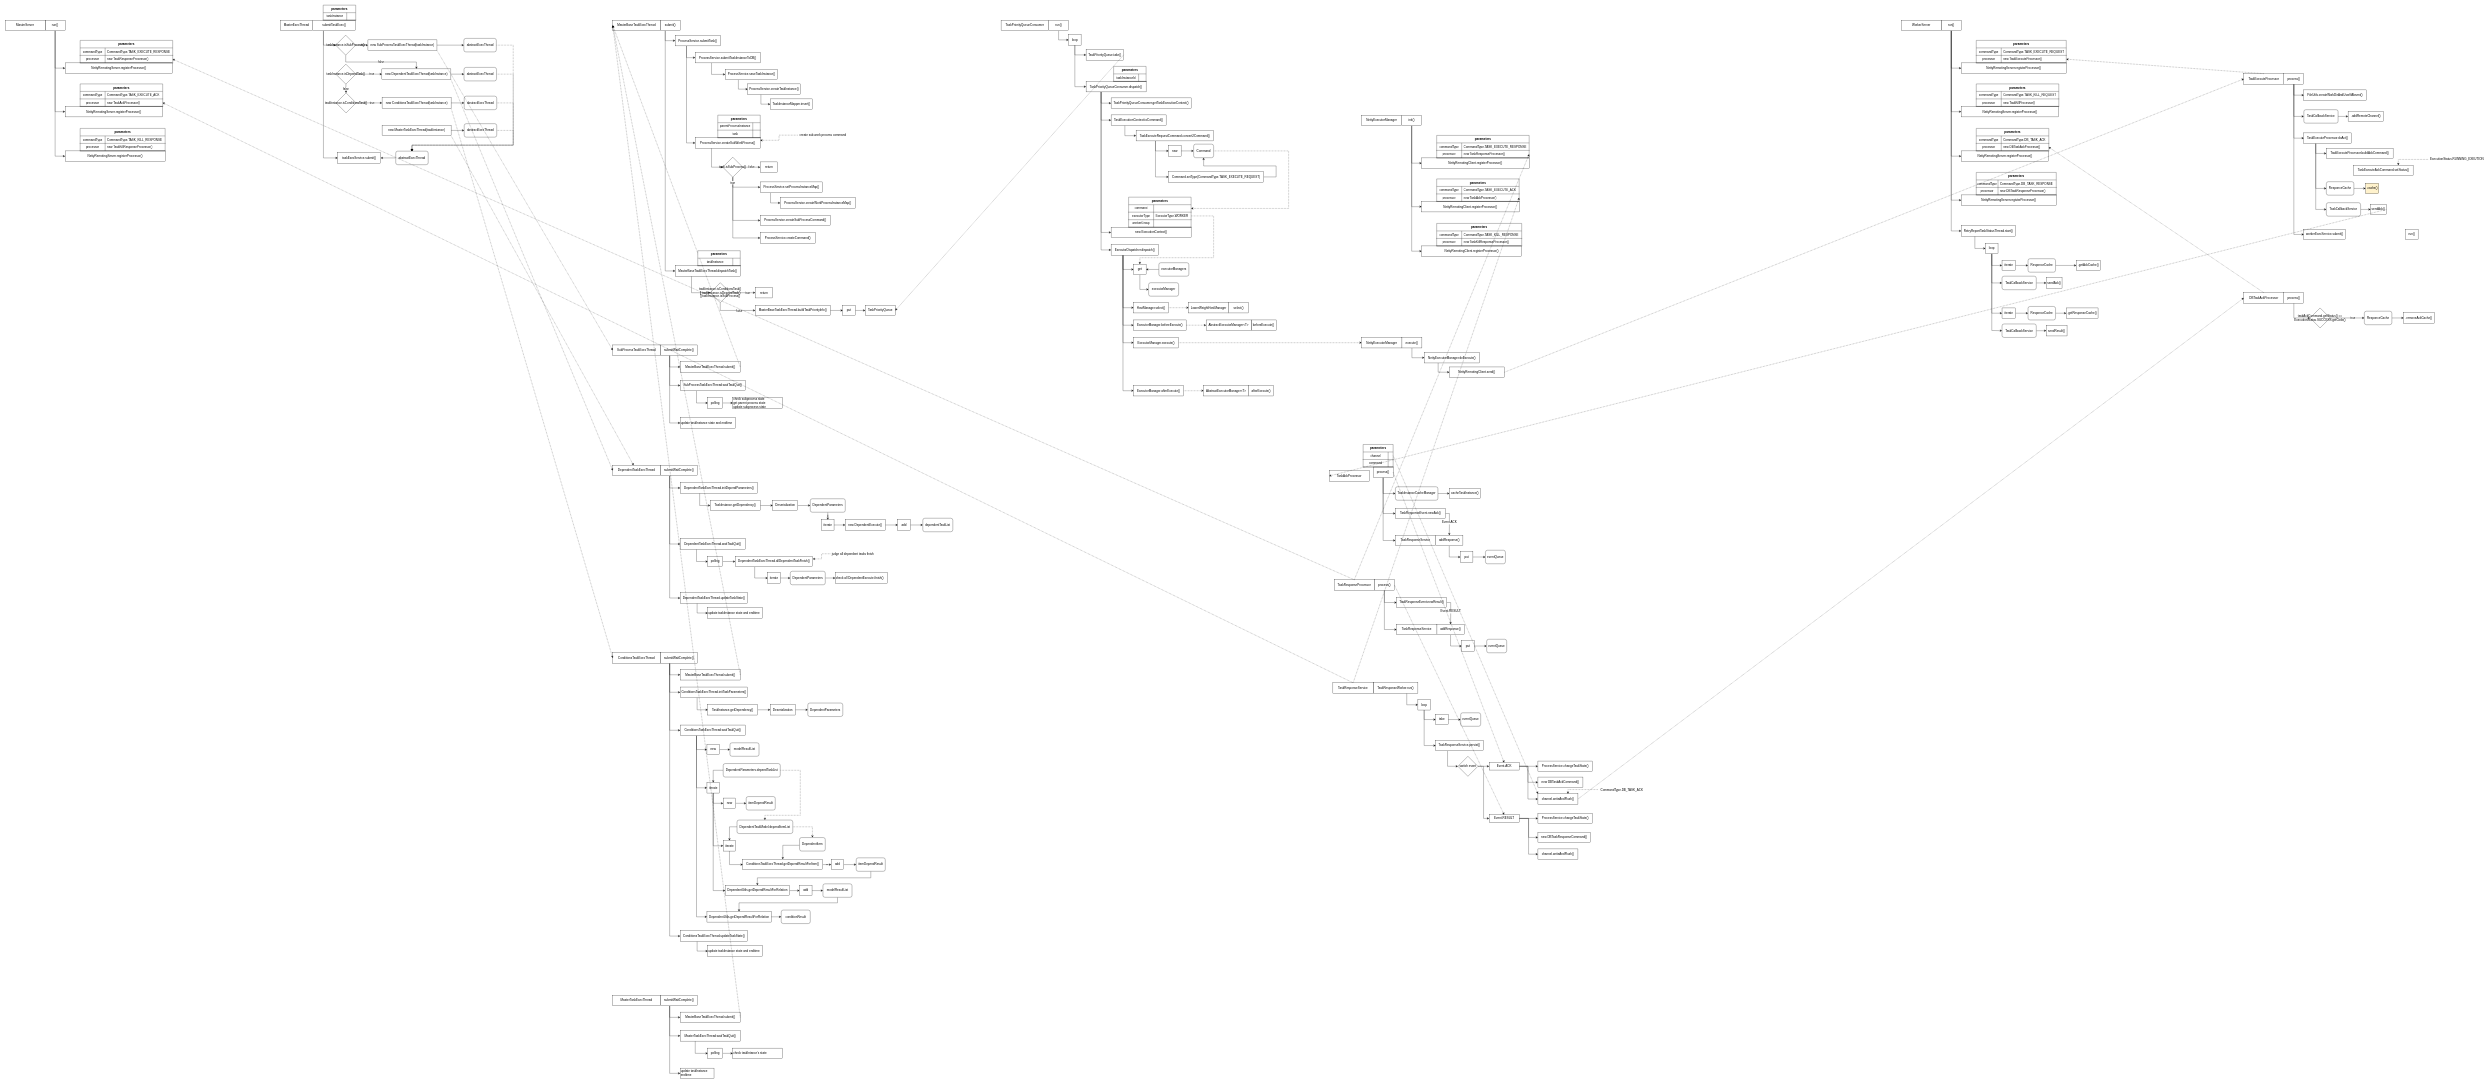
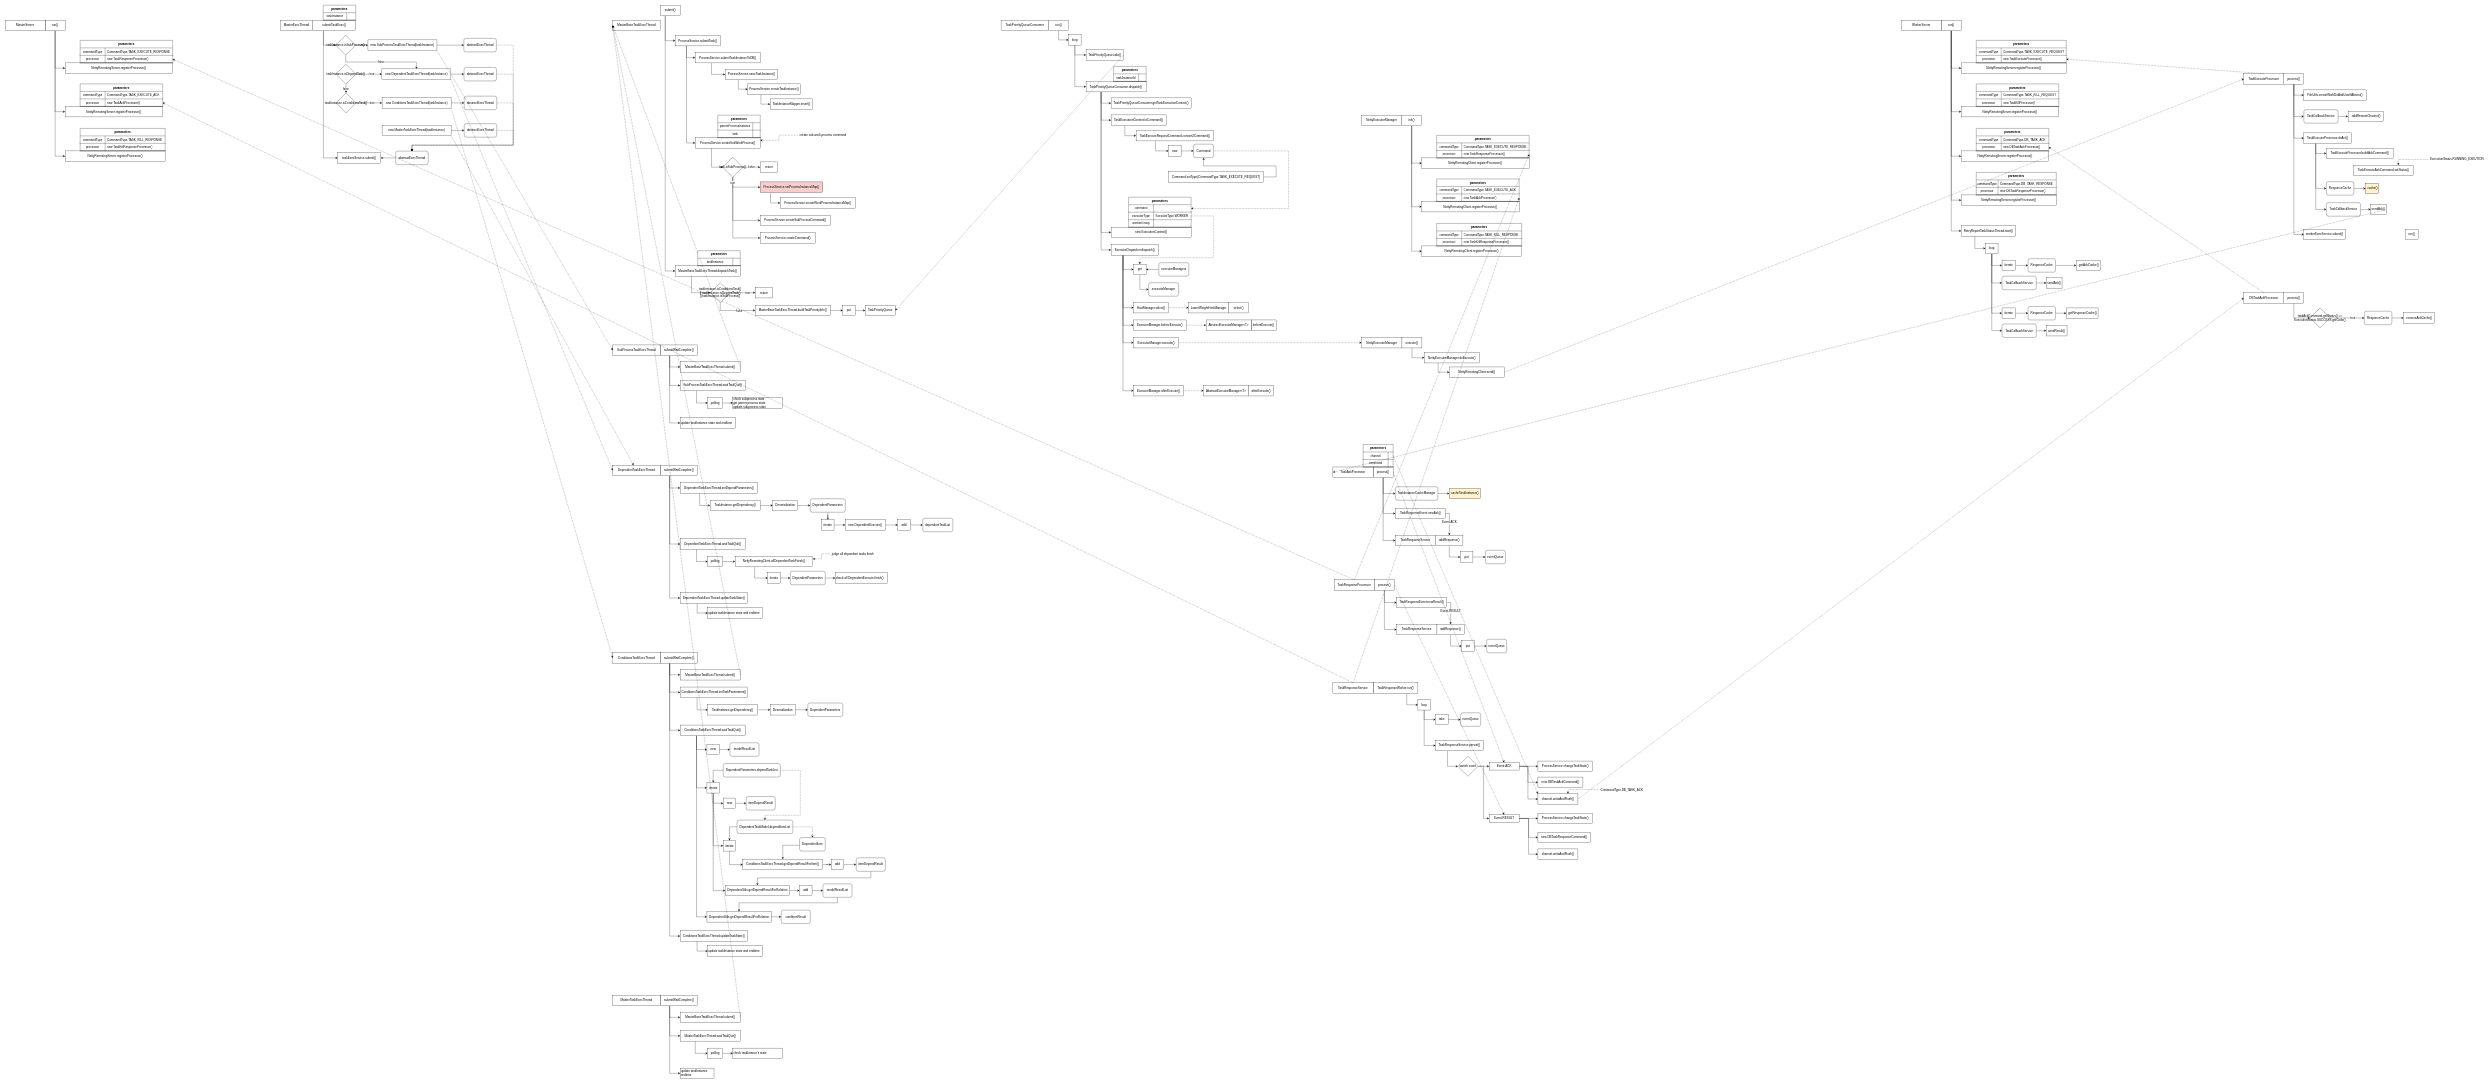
- <mxCell id="52" value="submit()" style="rounded=0;whiteSpace=wrap;html=1;" parent="1" vertex="1"><mxGeometry x="2640" y="80" width="80" height="42" as="geometry" /></mxCell>
+ <mxCell id="52" value="submit()" style="rounded=0;whiteSpace=wrap;html=1;" parent="1" vertex="1"><mxGeometry x="2640" y="20" width="80" height="42" as="geometry" /></mxCell>
- <mxCell id="271" style="edgeStyle=orthogonalEdgeStyle;rounded=0;orthogonalLoop=1;jettySize=auto;html=1;exitX=0.25;exitY=1;exitDx=0;exitDy=0;entryX=0;entryY=0.5;entryDx=0;entryDy=0;" parent="1" source="272" target="278" edge="1"><mxGeometry relative="1" as="geometry" /></mxCell>
- <mxCell id="75" value="ProcessService.setProcessInstanceMap()" style="rounded=0;whiteSpace=wrap;html=1;" parent="1" vertex="1"><mxGeometry x="3040" y="727" width="250" height="42" as="geometry" /></mxCell>
+ <mxCell id="75" value="ProcessService.setProcessInstanceMap()" style="rounded=0;whiteSpace=wrap;html=1;fillColor=#f8cecc;" parent="1" vertex="1"><mxGeometry x="3040" y="727" width="250" height="42" as="geometry" /></mxCell>
- <mxCell id="440" value="TaskAckProcessor" style="rounded=0;whiteSpace=wrap;html=1;" vertex="1" parent="1"><mxGeometry x="5315" y="1882" width="161" height="42" as="geometry" /></mxCell>
+ <mxCell id="440" value="TaskAckProcessor" style="rounded=0;whiteSpace=wrap;html=1;" vertex="1" parent="1"><mxGeometry x="5330" y="1867" width="161" height="42" as="geometry" /></mxCell>
- <mxCell id="513" value="cacheTaskInstance()" style="rounded=0;whiteSpace=wrap;html=1;" vertex="1" parent="1"><mxGeometry x="5796" y="1952" width="124" height="42" as="geometry" /></mxCell>
+ <mxCell id="513" value="cacheTaskInstance()" style="rounded=0;whiteSpace=wrap;html=1;fillColor=#fff2cc;" vertex="1" parent="1"><mxGeometry x="5796" y="1952" width="124" height="42" as="geometry" /></mxCell>
- <mxCell id="114" value="DependentTaskExecThread.allDependentTaskFinish()" style="rounded=0;whiteSpace=wrap;html=1;" parent="1" vertex="1"><mxGeometry x="2940" y="2224" width="310" height="42" as="geometry" /></mxCell>
+ <mxCell id="114" value="NettyRemotingClient.allDependentTaskFinish()" style="rounded=0;whiteSpace=wrap;html=1;" parent="1" vertex="1"><mxGeometry x="2940" y="2224" width="310" height="42" as="geometry" /></mxCell>
